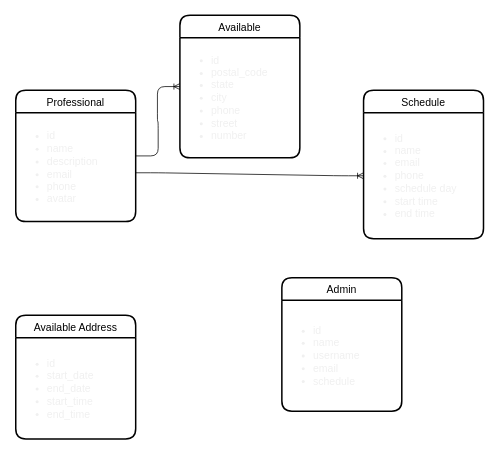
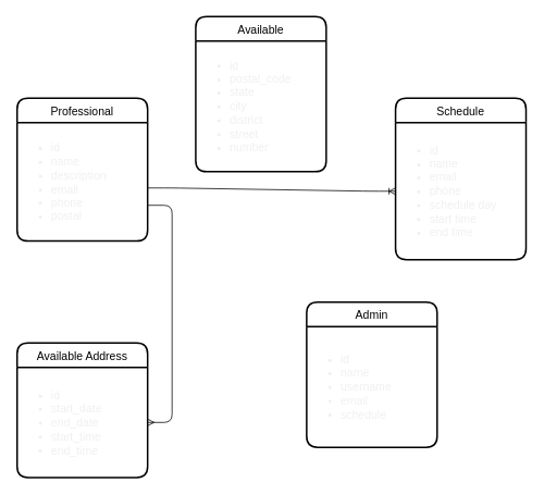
- <mxCell id="7" value="&lt;ul&gt;&lt;li&gt;id&lt;/li&gt;&lt;li&gt;postal_code&lt;/li&gt;&lt;li&gt;state&lt;/li&gt;&lt;li&gt;city&lt;/li&gt;&lt;li&gt;phone&lt;/li&gt;&lt;li&gt;street&lt;/li&gt;&lt;li&gt;number&lt;/li&gt;&lt;/ul&gt;" style="text;html=1;align=left;verticalAlign=middle;resizable=0;points=[];autosize=1;strokeColor=none;fontSize=14;fontColor=#f0f0f0;" parent="6" vertex="1"><mxGeometry y="30" width="160" height="160" as="geometry" /></mxCell>
+ <mxCell id="7" value="&lt;ul&gt;&lt;li&gt;id&lt;/li&gt;&lt;li&gt;postal_code&lt;/li&gt;&lt;li&gt;state&lt;/li&gt;&lt;li&gt;city&lt;/li&gt;&lt;li&gt;district&lt;/li&gt;&lt;li&gt;street&lt;/li&gt;&lt;li&gt;number&lt;/li&gt;&lt;/ul&gt;" style="text;html=1;align=left;verticalAlign=middle;resizable=0;points=[];autosize=1;strokeColor=none;fontSize=14;fontColor=#f0f0f0;" parent="6" vertex="1"><mxGeometry y="30" width="160" height="160" as="geometry" /></mxCell>
- <mxCell id="10" value="" style="edgeStyle=entityRelationEdgeStyle;fontSize=12;html=1;endArrow=ERoneToMany;fontColor=#f0f0f0;exitX=1;exitY=0.5;exitDx=0;exitDy=0;entryX=0;entryY=0.5;entryDx=0;entryDy=0;" parent="1" source="2" target="6" edge="1"><mxGeometry width="100" height="100" relative="1" as="geometry"><mxPoint x="90" y="270" as="sourcePoint" /><mxPoint x="190" y="170" as="targetPoint" /></mxGeometry></mxCell>
- <mxCell id="3" value="&lt;ul&gt;&lt;li&gt;id&lt;/li&gt;&lt;li&gt;name&lt;/li&gt;&lt;li&gt;description&lt;/li&gt;&lt;li&gt;email&lt;/li&gt;&lt;li&gt;phone&lt;/li&gt;&lt;li&gt;avatar&lt;/li&gt;&lt;/ul&gt;" style="text;html=1;align=left;verticalAlign=middle;resizable=0;points=[];autosize=1;strokeColor=none;fontSize=14;fontColor=#f0f0f0;" parent="2" vertex="1"><mxGeometry y="30" width="160" height="145" as="geometry" /></mxCell>
+ <mxCell id="3" value="&lt;ul&gt;&lt;li&gt;id&lt;/li&gt;&lt;li&gt;name&lt;/li&gt;&lt;li&gt;description&lt;/li&gt;&lt;li&gt;email&lt;/li&gt;&lt;li&gt;phone&lt;/li&gt;&lt;li&gt;postal&lt;/li&gt;&lt;/ul&gt;" style="text;html=1;align=left;verticalAlign=middle;resizable=0;points=[];autosize=1;strokeColor=none;fontSize=14;fontColor=#f0f0f0;" parent="2" vertex="1"><mxGeometry y="30" width="160" height="145" as="geometry" /></mxCell>
+ <mxCell id="11" value="" style="edgeStyle=entityRelationEdgeStyle;fontSize=12;html=1;endArrow=none;startArrow=ERmany;fontColor=#f0f0f0;endFill=0;entryX=1;entryY=0.75;entryDx=0;entryDy=0;" parent="1" source="9" target="2" edge="1"><mxGeometry width="100" height="100" relative="1" as="geometry"><mxPoint x="195" y="370" as="sourcePoint" /><mxPoint x="295" y="270" as="targetPoint" /></mxGeometry></mxCell>
